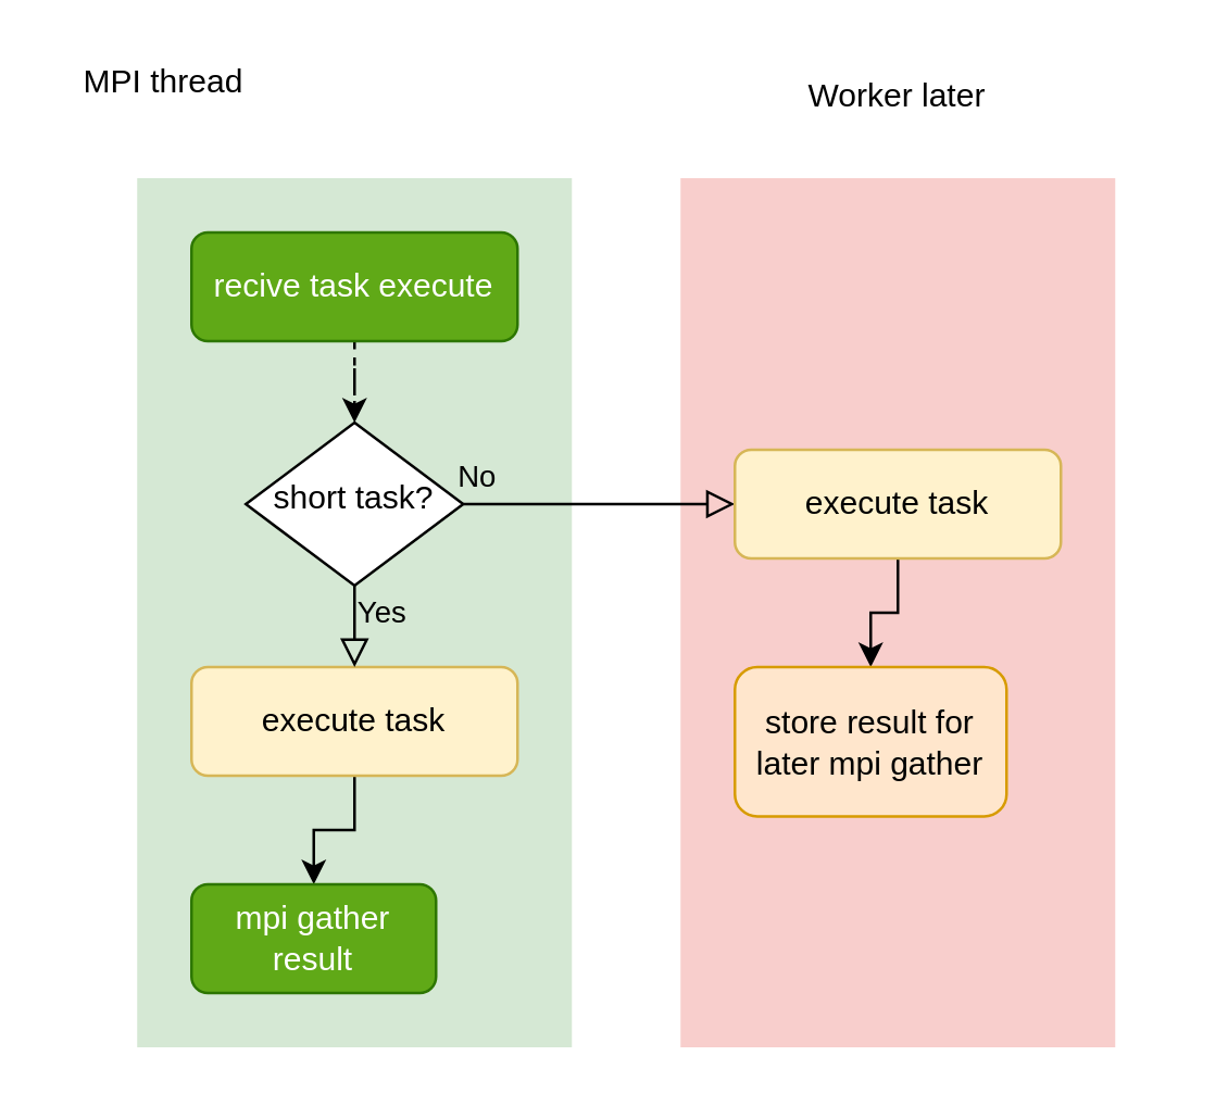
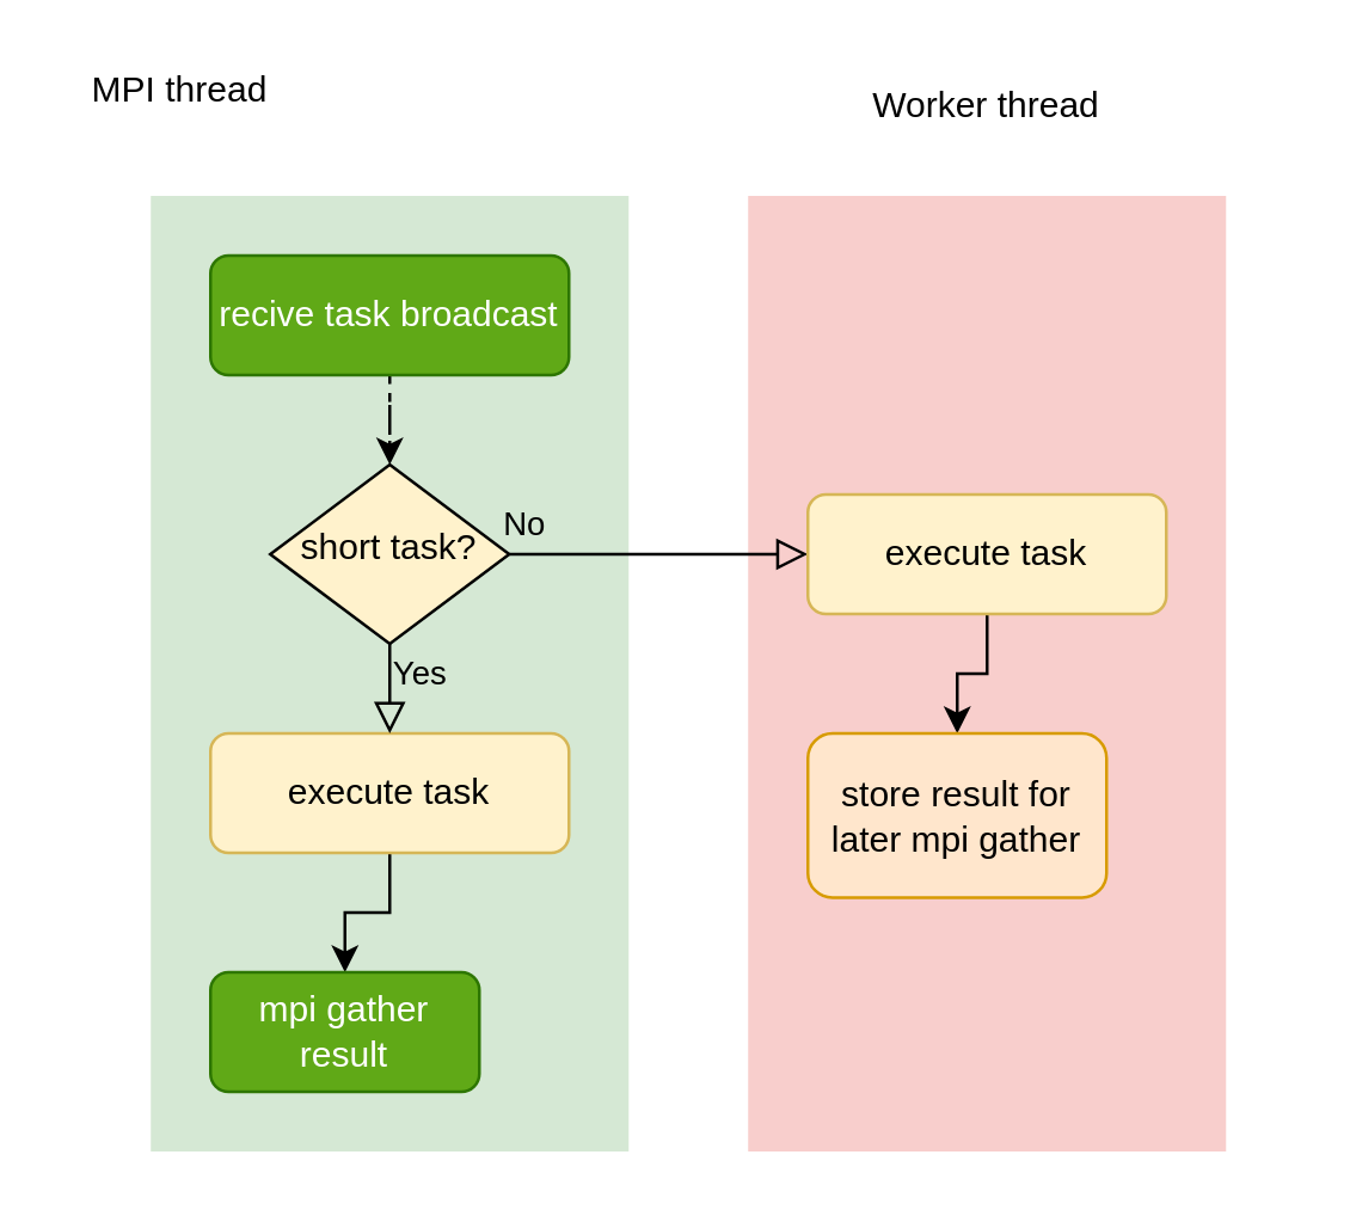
- <mxCell id="8" value="Worker later" style="text;html=1;strokeColor=none;fillColor=none;align=center;verticalAlign=middle;whiteSpace=wrap;rounded=0;" vertex="1" parent="1"><mxGeometry x="285" y="25" width="90" height="20" as="geometry" /></mxCell>
+ <mxCell id="8" value="Worker thread" style="text;html=1;strokeColor=none;fillColor=none;align=center;verticalAlign=middle;whiteSpace=wrap;rounded=0;" vertex="1" parent="1"><mxGeometry x="285" y="25" width="90" height="20" as="geometry" /></mxCell>
- <mxCell id="7" value="recive task execute " style="rounded=1;whiteSpace=wrap;html=1;fontSize=12;glass=0;strokeWidth=1;shadow=0;fillColor=#60a917;fontColor=#ffffff;strokeColor=#2D7600;" vertex="1" parent="1"><mxGeometry x="70" y="85" width="120" height="40" as="geometry" /></mxCell>
+ <mxCell id="7" value="recive task broadcast " style="rounded=1;whiteSpace=wrap;html=1;fontSize=12;glass=0;strokeWidth=1;shadow=0;fillColor=#60a917;fontColor=#ffffff;strokeColor=#2D7600;" vertex="1" parent="1"><mxGeometry x="70" y="85" width="120" height="40" as="geometry" /></mxCell>
- <mxCell id="12" value="short task?" style="rhombus;whiteSpace=wrap;html=1;shadow=0;fontFamily=Helvetica;fontSize=12;align=center;strokeWidth=1;spacing=6;spacingTop=-4;" vertex="1" parent="1"><mxGeometry x="90" y="155" width="80" height="60" as="geometry" /></mxCell>
+ <mxCell id="12" value="short task?" style="rhombus;whiteSpace=wrap;html=1;shadow=0;fontFamily=Helvetica;fontSize=12;align=center;strokeWidth=1;spacing=6;spacingTop=-4;fillColor=#fff2cc;" vertex="1" parent="1"><mxGeometry x="90" y="155" width="80" height="60" as="geometry" /></mxCell>
